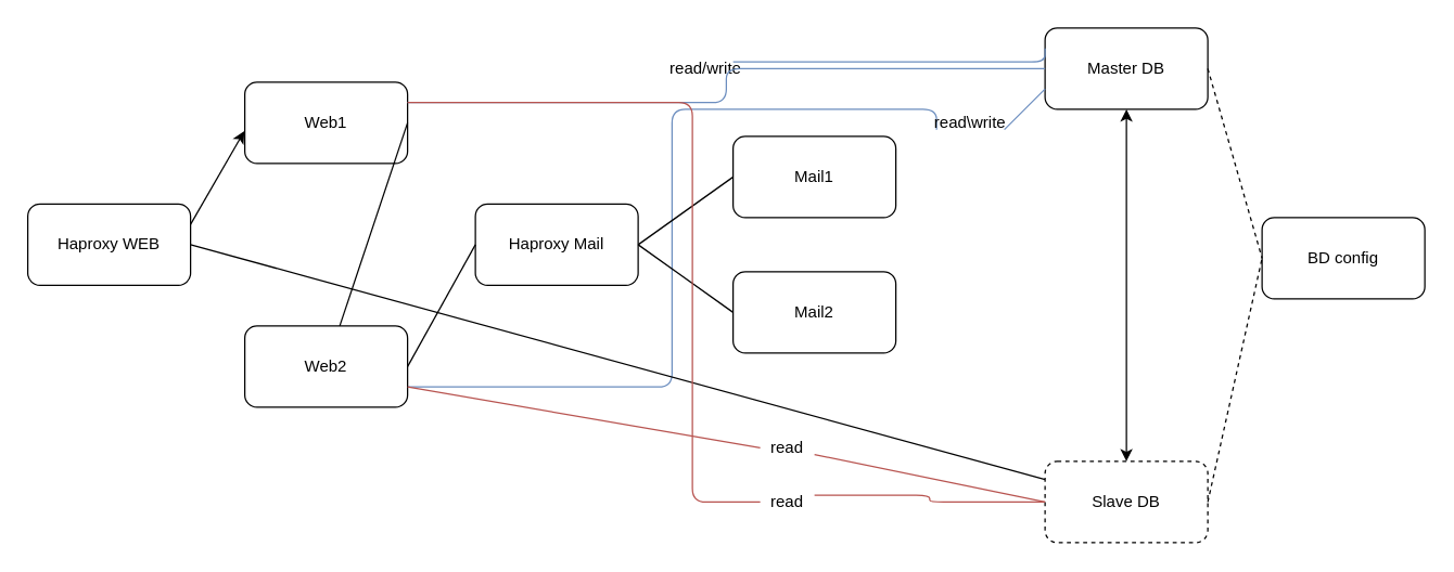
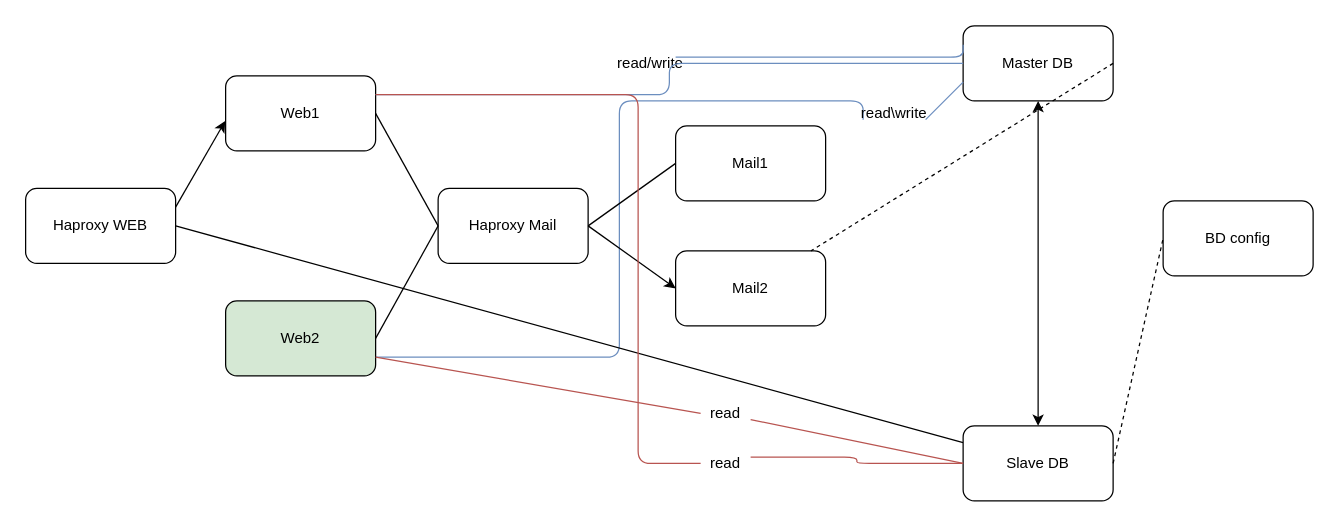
- <mxCell id="18" value="" style="endArrow=none;dashed=1;html=1;entryX=0;entryY=0.5;entryDx=0;entryDy=0;exitX=1;exitY=0.5;exitDx=0;exitDy=0;" parent="1" source="15" target="17" edge="1"><mxGeometry width="50" height="50" relative="1" as="geometry"><mxPoint x="490" y="220" as="sourcePoint" /><mxPoint x="540" y="170" as="targetPoint" /></mxGeometry></mxCell>
+ <mxCell id="18" value="" style="endArrow=none;dashed=1;html=1;exitX=1;exitY=0.5;exitDx=0;exitDy=0;" parent="1" source="15" target="12" edge="1"><mxGeometry width="50" height="50" relative="1" as="geometry"><mxPoint x="490" y="220" as="sourcePoint" /><mxPoint x="540" y="170" as="targetPoint" /></mxGeometry></mxCell>
- <mxCell id="9" value="" style="endArrow=none;html=1;exitX=1;exitY=0.5;exitDx=0;exitDy=0;" parent="1" source="4" target="5" edge="1"><mxGeometry width="50" height="50" relative="1" as="geometry"><mxPoint x="280" y="210" as="sourcePoint" /><mxPoint x="330" y="160" as="targetPoint" /></mxGeometry></mxCell>
+ <mxCell id="9" value="" style="endArrow=none;html=1;entryX=0;entryY=0.5;entryDx=0;entryDy=0;exitX=1;exitY=0.5;exitDx=0;exitDy=0;" parent="1" source="4" target="8" edge="1"><mxGeometry width="50" height="50" relative="1" as="geometry"><mxPoint x="280" y="210" as="sourcePoint" /><mxPoint x="330" y="160" as="targetPoint" /></mxGeometry></mxCell>
- <mxCell id="14" value="" style="endArrow=none;html=1;exitX=1;exitY=0.5;exitDx=0;exitDy=0;entryX=0;entryY=0.5;entryDx=0;entryDy=0;" parent="1" source="8" target="12" edge="1"><mxGeometry width="50" height="50" relative="1" as="geometry"><mxPoint x="280" y="130" as="sourcePoint" /><mxPoint x="330" y="80" as="targetPoint" /></mxGeometry></mxCell>
+ <mxCell id="14" value="" style="endArrow=classic;html=1;exitX=1;exitY=0.5;exitDx=0;exitDy=0;entryX=0;entryY=0.5;entryDx=0;entryDy=0;" parent="1" source="8" target="12" edge="1"><mxGeometry width="50" height="50" relative="1" as="geometry"><mxPoint x="280" y="130" as="sourcePoint" /><mxPoint x="330" y="80" as="targetPoint" /></mxGeometry></mxCell>
- <mxCell id="5" value="Web2" style="rounded=1;whiteSpace=wrap;html=1;" parent="1" vertex="1"><mxGeometry x="180" y="240" width="120" height="60" as="geometry" /></mxCell>
+ <mxCell id="5" value="Web2" style="rounded=1;whiteSpace=wrap;html=1;fillColor=#d5e8d4;" parent="1" vertex="1"><mxGeometry x="180" y="240" width="120" height="60" as="geometry" /></mxCell>
- <mxCell id="16" value="Slave DB" style="rounded=1;whiteSpace=wrap;html=1;dashed=1;" parent="1" vertex="1"><mxGeometry x="770" y="340" width="120" height="60" as="geometry" /></mxCell>
+ <mxCell id="16" value="Slave DB" style="rounded=1;whiteSpace=wrap;html=1;" parent="1" vertex="1"><mxGeometry x="770" y="340" width="120" height="60" as="geometry" /></mxCell>
